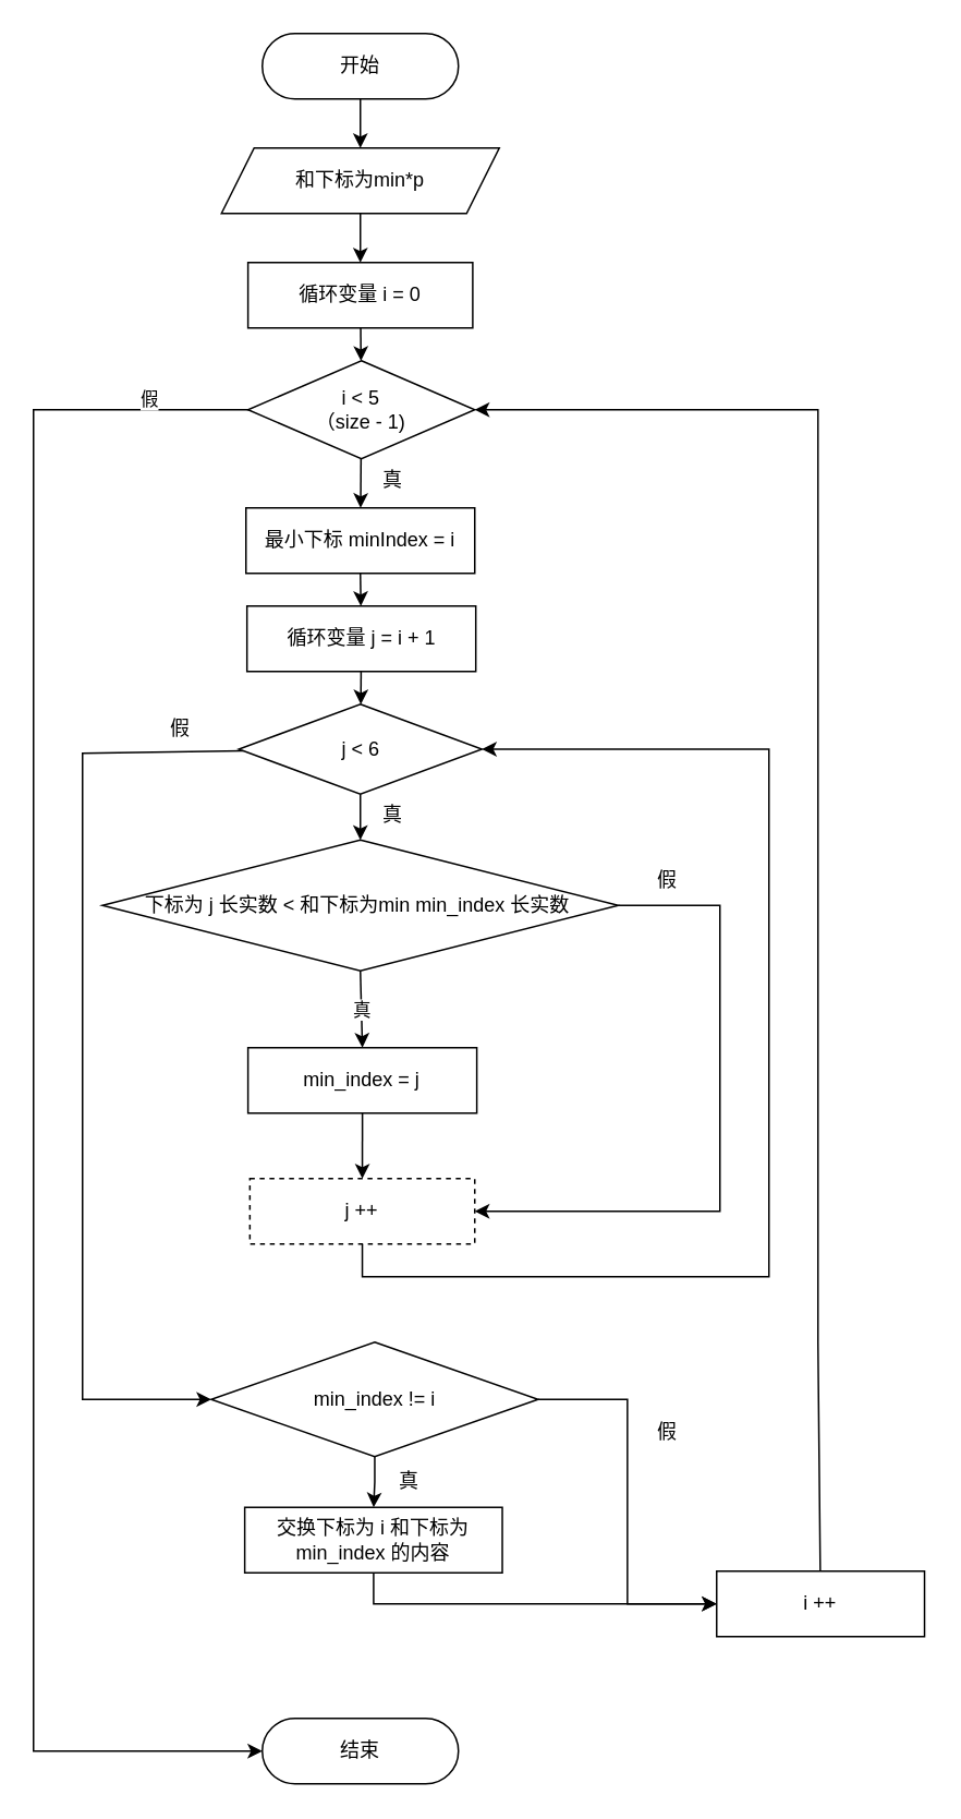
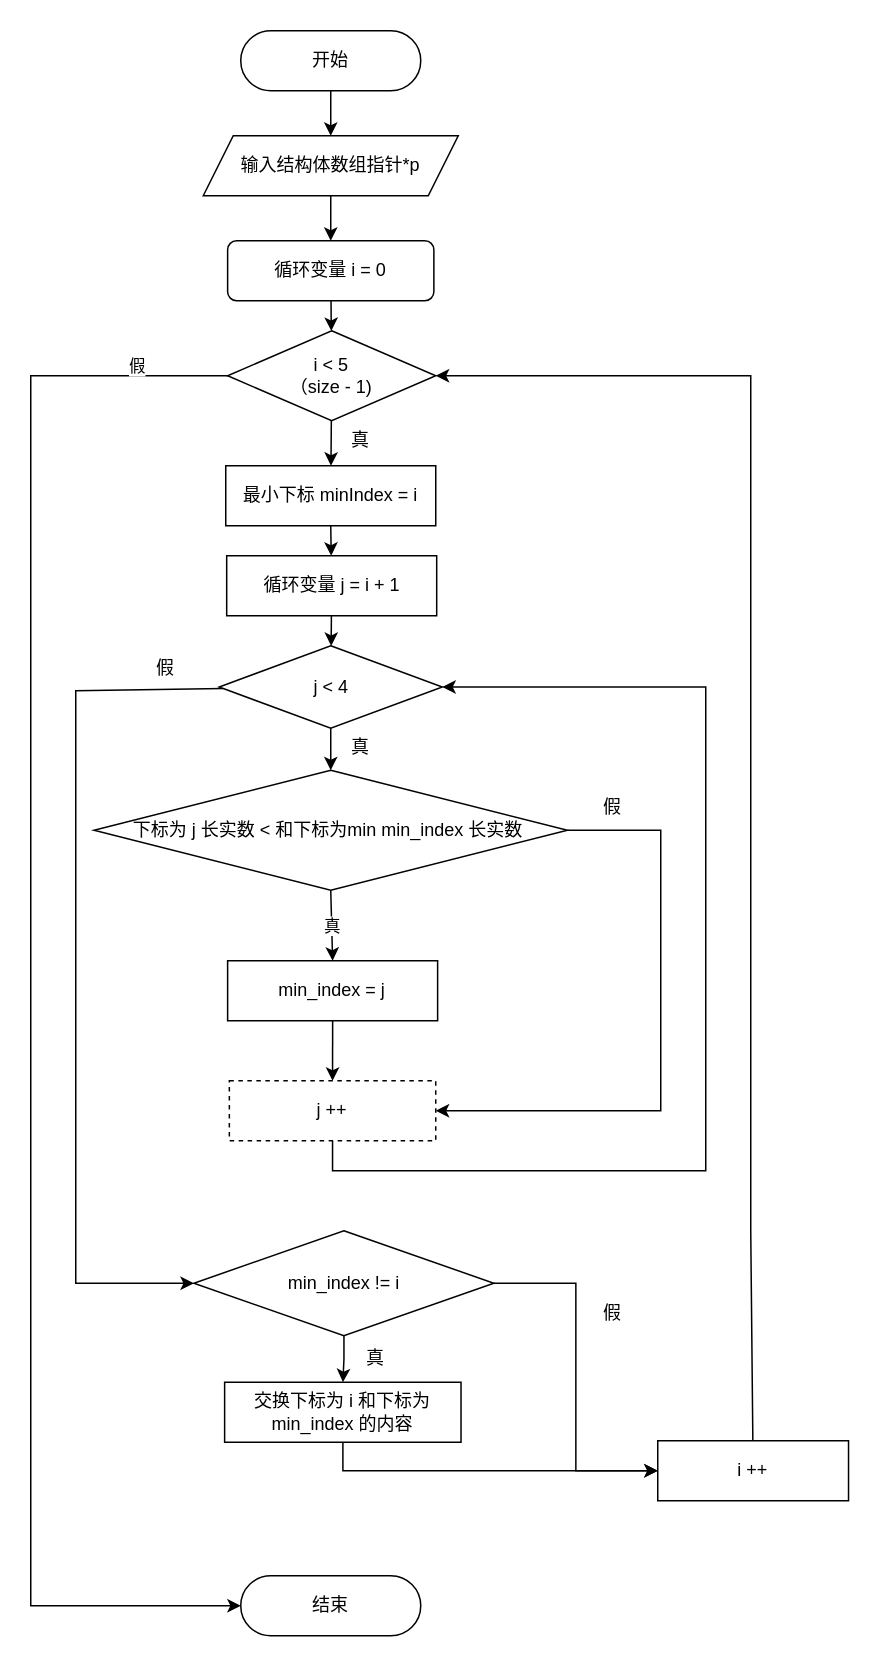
- <mxCell id="5" value="和下标为min*p" style="shape=parallelogram;perimeter=parallelogramPerimeter;whiteSpace=wrap;html=1;fixedSize=1;" vertex="1" parent="1"><mxGeometry x="135" y="90" width="170" height="40" as="geometry" /></mxCell>
+ <mxCell id="5" value="输入结构体数组指针*p" style="shape=parallelogram;perimeter=parallelogramPerimeter;whiteSpace=wrap;html=1;fixedSize=1;" vertex="1" parent="1"><mxGeometry x="135" y="90" width="170" height="40" as="geometry" /></mxCell>
- <mxCell id="9" value="循环变量 i = 0" style="rounded=0;whiteSpace=wrap;html=1;" vertex="1" parent="1"><mxGeometry x="151.25" y="160" width="137.5" height="40" as="geometry" /></mxCell>
+ <mxCell id="9" value="循环变量 i = 0" style="whiteSpace=wrap;html=1;rounded=1;" vertex="1" parent="1"><mxGeometry x="151.25" y="160" width="137.5" height="40" as="geometry" /></mxCell>
- <mxCell id="19" value="j &amp;lt; 6" style="rhombus;whiteSpace=wrap;html=1;" vertex="1" parent="1"><mxGeometry x="145.63" y="430" width="148.75" height="55" as="geometry" /></mxCell>
+ <mxCell id="19" value="j &amp;lt; 4" style="rhombus;whiteSpace=wrap;html=1;" vertex="1" parent="1"><mxGeometry x="145.63" y="430" width="148.75" height="55" as="geometry" /></mxCell>
